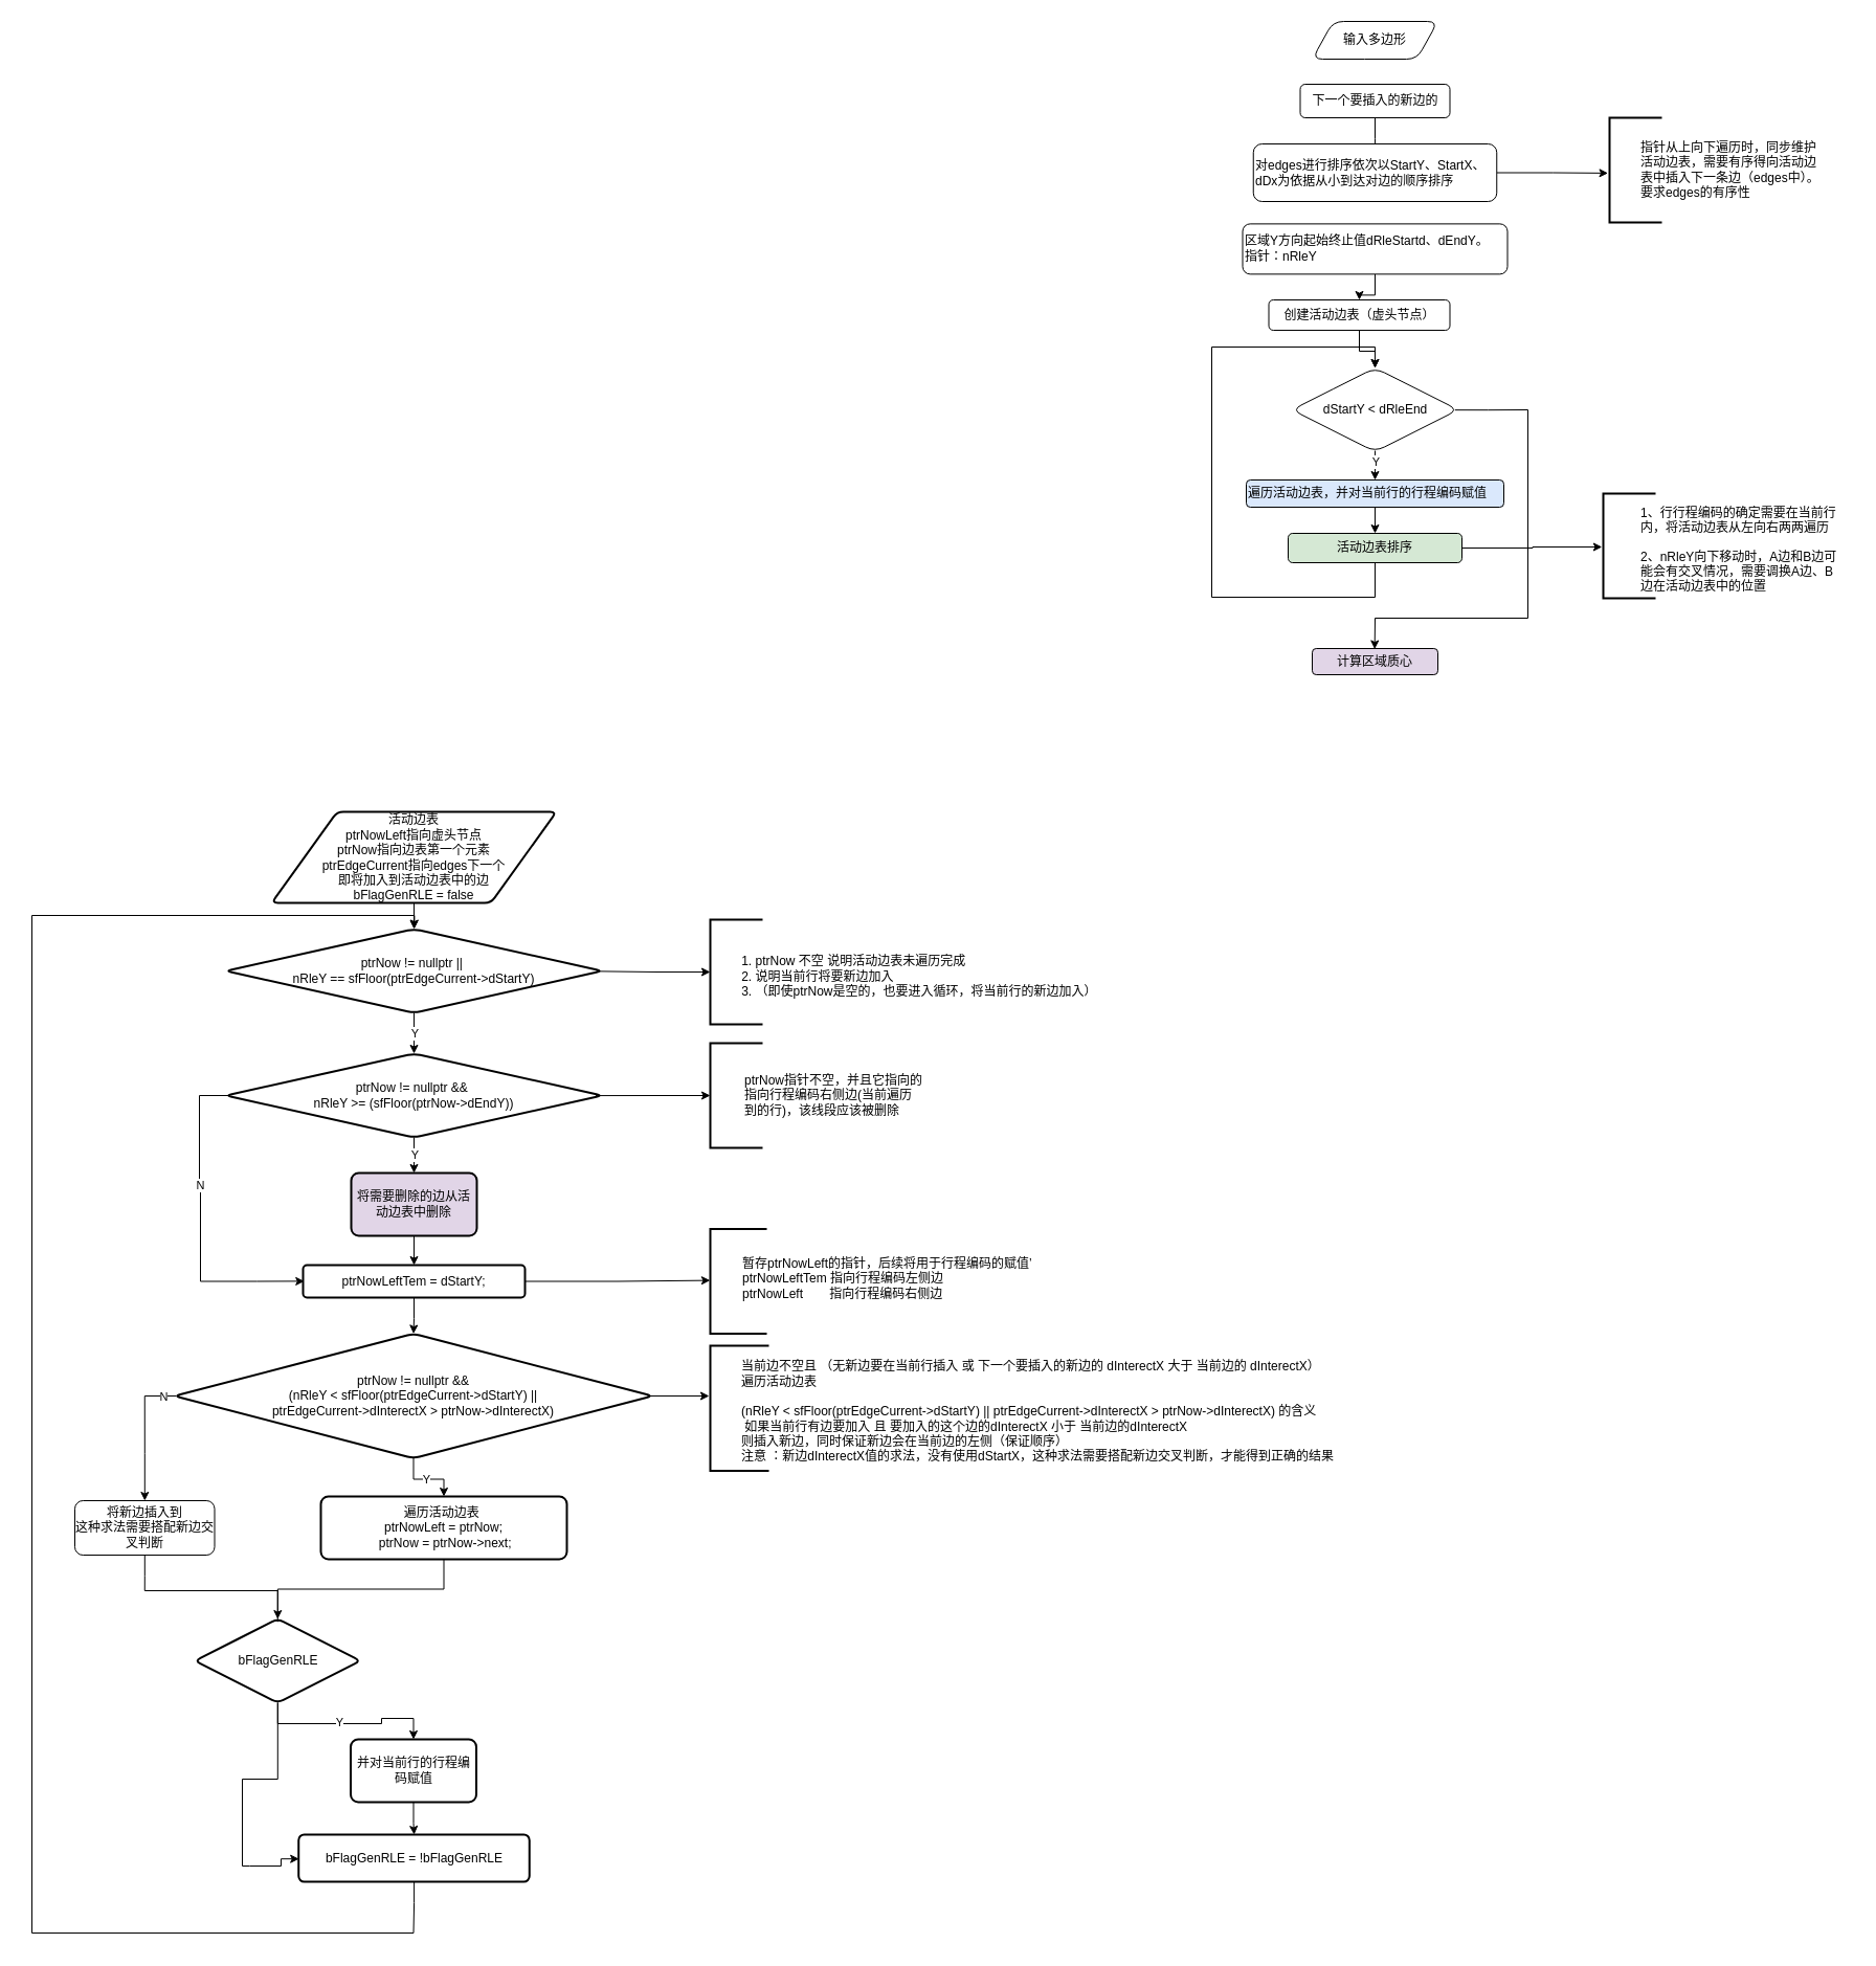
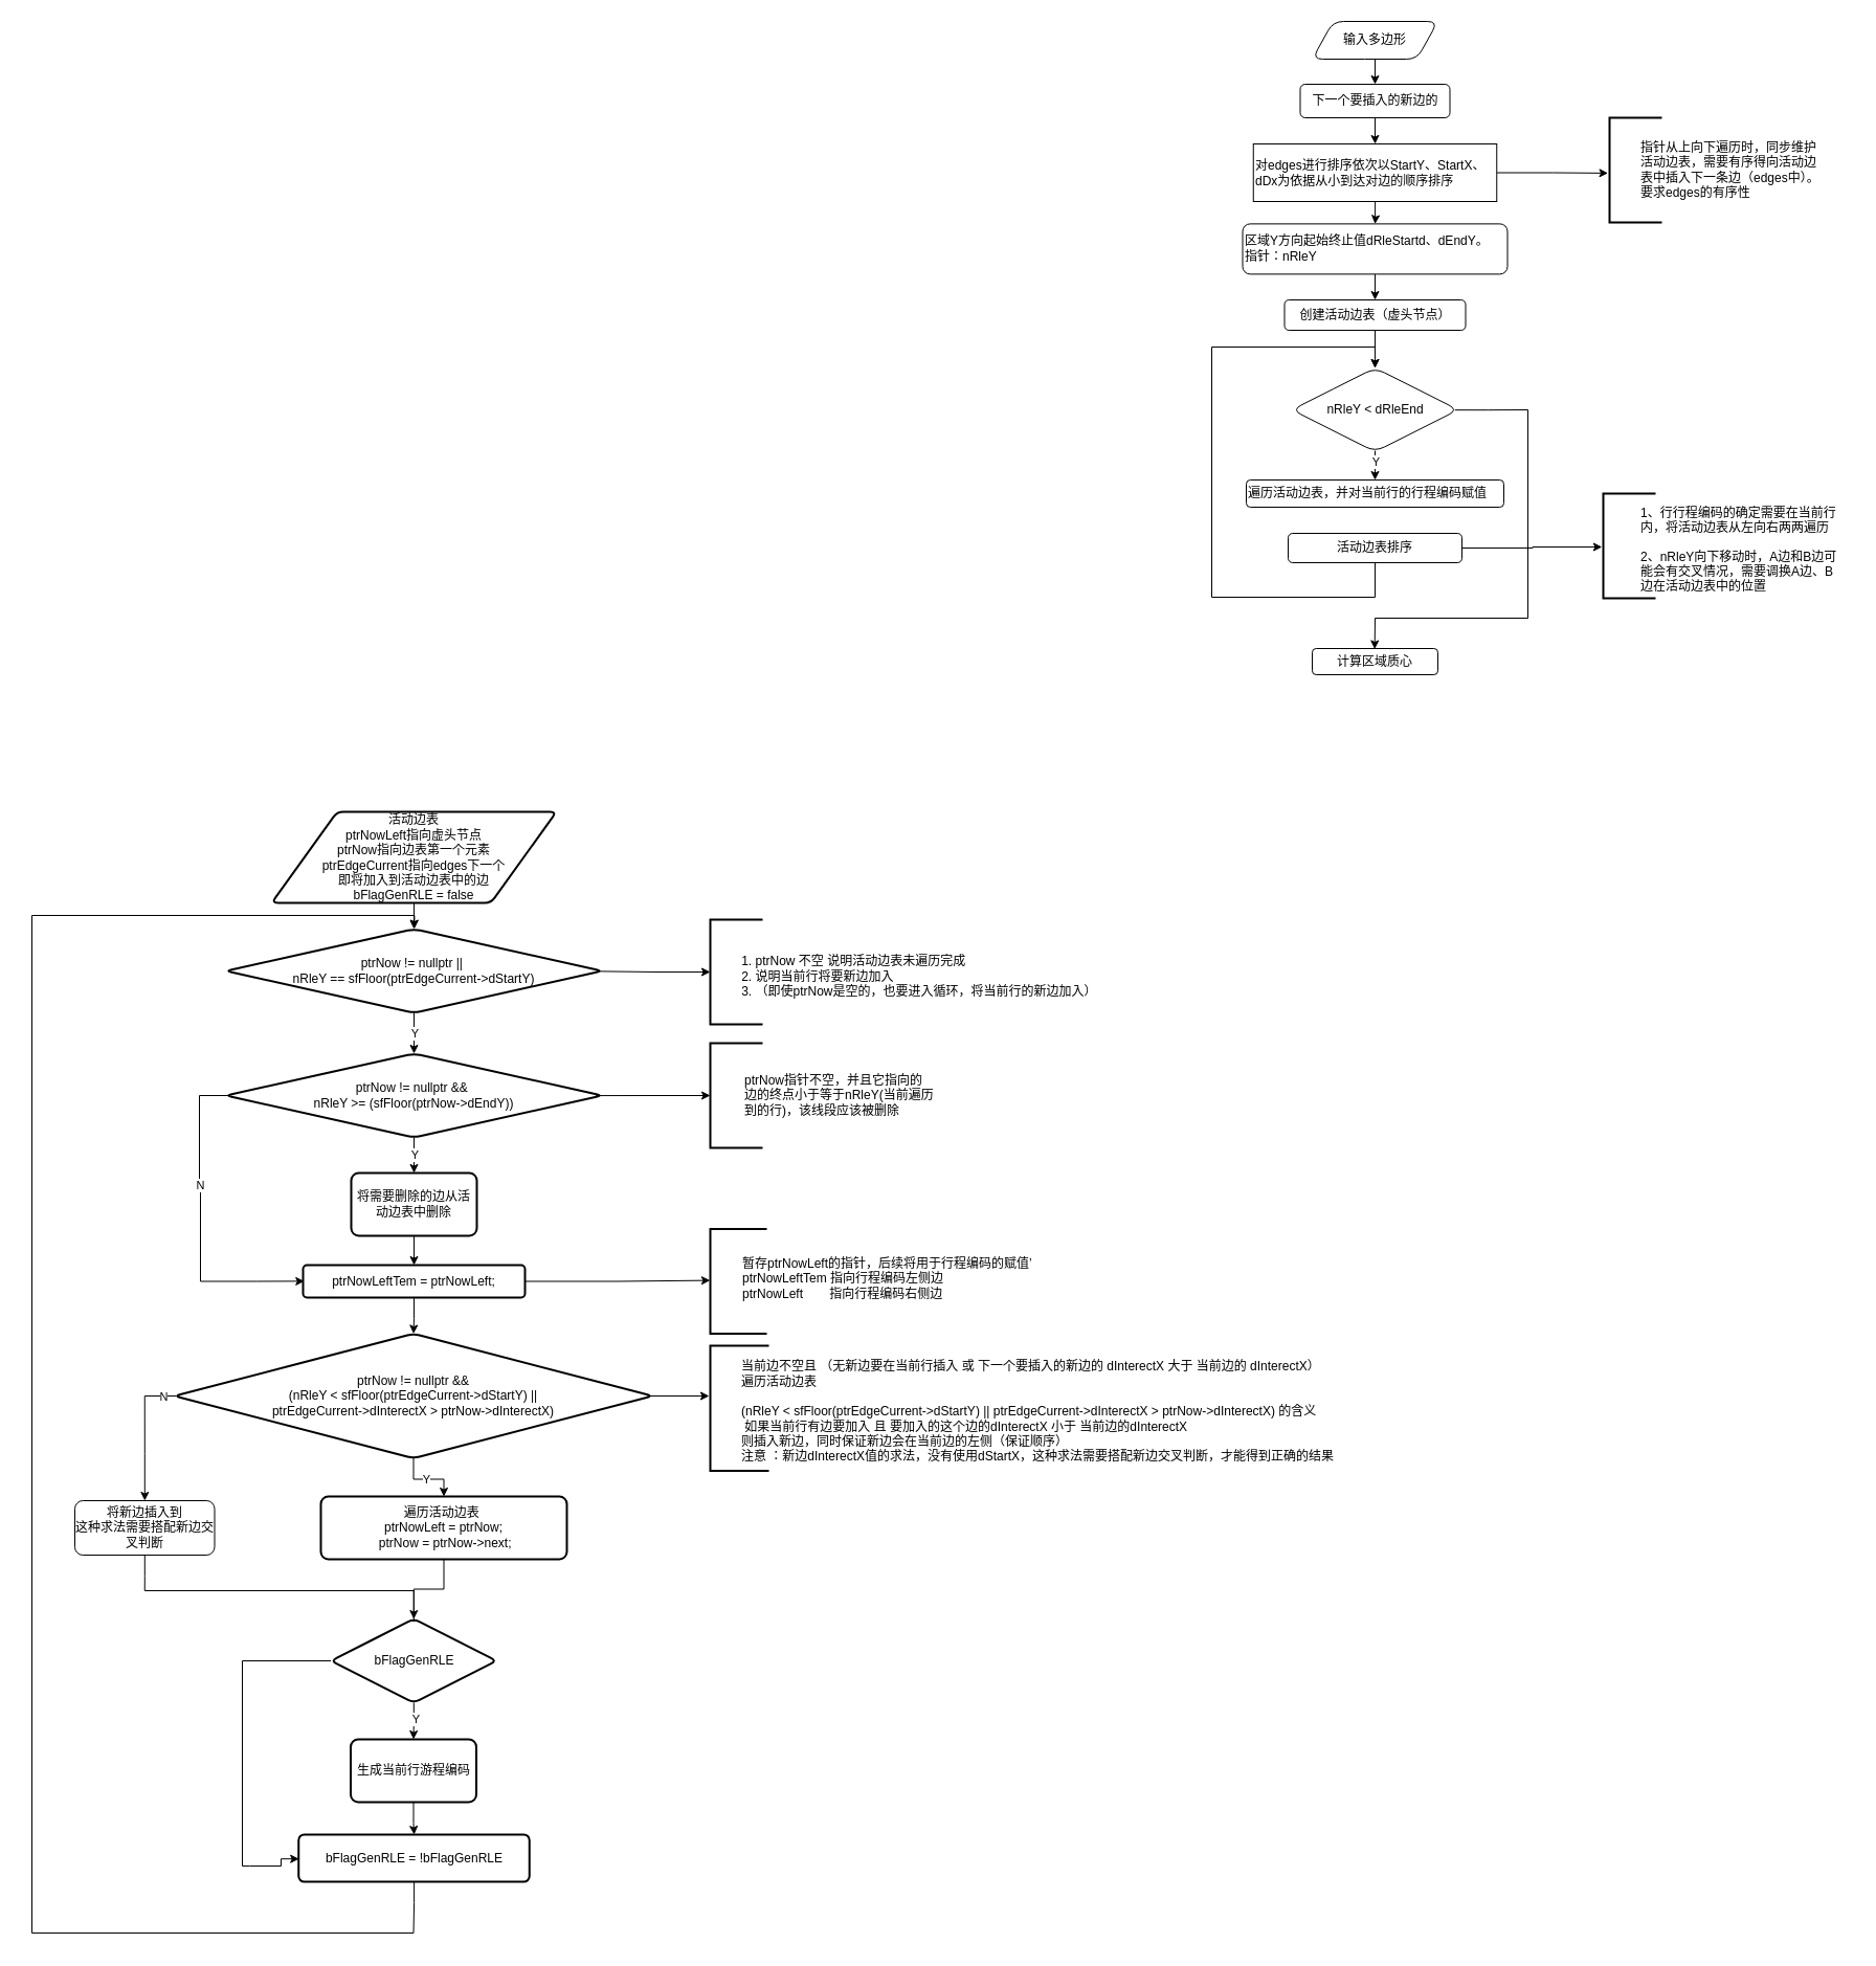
+ <mxCell id="70" value="" style="edgeStyle=orthogonalEdgeStyle;rounded=0;orthogonalLoop=1;jettySize=auto;html=1;endArrow=none;endFill=0;startArrow=classic;startFill=1;" edge="1" parent="68" source="71" target="91"><mxGeometry relative="1" as="geometry" /></mxCell>
- <mxCell id="69" value="" style="edgeStyle=orthogonalEdgeStyle;rounded=0;orthogonalLoop=1;jettySize=auto;html=1;labelBackgroundColor=none;fontColor=default;endArrow=none;" edge="1" parent="68" source="71" target="74"><mxGeometry relative="1" as="geometry" /></mxCell>
+ <mxCell id="69" value="" style="edgeStyle=orthogonalEdgeStyle;rounded=0;orthogonalLoop=1;jettySize=auto;html=1;labelBackgroundColor=none;fontColor=default;" edge="1" parent="68" source="71" target="74"><mxGeometry relative="1" as="geometry" /></mxCell>
- <mxCell id="74" value="对edges进行排序依次以StartY、StartX、dDx为依据从小到达对边的顺序排序" style="rounded=1;whiteSpace=wrap;html=1;fontSize=12;glass=0;strokeWidth=1;shadow=0;labelBackgroundColor=none;align=left;" vertex="1" parent="68"><mxGeometry x="49.75" y="117" width="232.5" height="55" as="geometry" /></mxCell>
+ <mxCell id="74" value="对edges进行排序依次以StartY、StartX、dDx为依据从小到达对边的顺序排序" style="whiteSpace=wrap;html=1;fontSize=12;glass=0;strokeWidth=1;shadow=0;labelBackgroundColor=none;align=left;rounded=0;" vertex="1" parent="68"><mxGeometry x="49.75" y="117" width="232.5" height="55" as="geometry" /></mxCell>
+ <mxCell id="72" value="" style="edgeStyle=orthogonalEdgeStyle;rounded=0;orthogonalLoop=1;jettySize=auto;html=1;" edge="1" parent="68" source="74" target="76"><mxGeometry relative="1" as="geometry" /></mxCell>
- <mxCell id="78" value="&lt;div style=&quot;&quot;&gt;&lt;span style=&quot;background-color: initial;&quot;&gt;创建活动边表（虚头节点）&lt;/span&gt;&lt;/div&gt;" style="whiteSpace=wrap;html=1;align=center;rounded=1;glass=0;strokeWidth=1;shadow=0;labelBackgroundColor=none;" vertex="1" parent="68"><mxGeometry x="64.5" y="266" width="173" height="29" as="geometry" /></mxCell>
+ <mxCell id="78" value="&lt;div style=&quot;&quot;&gt;&lt;span style=&quot;background-color: initial;&quot;&gt;创建活动边表（虚头节点）&lt;/span&gt;&lt;/div&gt;" style="whiteSpace=wrap;html=1;align=center;rounded=1;glass=0;strokeWidth=1;shadow=0;labelBackgroundColor=none;" vertex="1" parent="68"><mxGeometry x="79.5" y="266" width="173" height="29" as="geometry" /></mxCell>
- <mxCell id="82" value="dStartY &amp;lt; dRleEnd" style="rhombus;whiteSpace=wrap;html=1;align=center;rounded=1;glass=0;strokeWidth=1;shadow=0;labelBackgroundColor=none;" vertex="1" parent="68"><mxGeometry x="86.5" y="331" width="159" height="80" as="geometry" /></mxCell>
+ <mxCell id="82" value="nRleY &amp;lt; dRleEnd" style="rhombus;whiteSpace=wrap;html=1;align=center;rounded=1;glass=0;strokeWidth=1;shadow=0;labelBackgroundColor=none;" vertex="1" parent="68"><mxGeometry x="86.5" y="331" width="159" height="80" as="geometry" /></mxCell>
- <mxCell id="84" value="遍历活动边表，并对当前行的行程编码赋值" style="whiteSpace=wrap;html=1;rounded=1;glass=0;strokeWidth=1;shadow=0;align=left;labelBackgroundColor=none;fillColor=#dae8fc;" vertex="1" parent="68"><mxGeometry x="43" y="438" width="246" height="26" as="geometry" /></mxCell>
+ <mxCell id="84" value="遍历活动边表，并对当前行的行程编码赋值" style="whiteSpace=wrap;html=1;rounded=1;glass=0;strokeWidth=1;shadow=0;align=left;labelBackgroundColor=none;" vertex="1" parent="68"><mxGeometry x="43" y="438" width="246" height="26" as="geometry" /></mxCell>
- <mxCell id="83" value="" style="edgeStyle=orthogonalEdgeStyle;rounded=0;orthogonalLoop=1;jettySize=auto;html=1;labelBackgroundColor=none;fontColor=default;" edge="1" parent="68" source="84" target="87"><mxGeometry relative="1" as="geometry" /></mxCell>
- <mxCell id="87" value="活动边表排序" style="whiteSpace=wrap;html=1;align=center;rounded=1;glass=0;strokeWidth=1;shadow=0;labelBackgroundColor=none;fillColor=#d5e8d4;" vertex="1" parent="68"><mxGeometry x="83" y="489" width="166" height="28" as="geometry" /></mxCell>
+ <mxCell id="87" value="活动边表排序" style="whiteSpace=wrap;html=1;align=center;rounded=1;glass=0;strokeWidth=1;shadow=0;labelBackgroundColor=none;" vertex="1" parent="68"><mxGeometry x="83" y="489" width="166" height="28" as="geometry" /></mxCell>
- <mxCell id="102" value="计算区域质心" style="rounded=1;whiteSpace=wrap;html=1;fillColor=#e1d5e7;" vertex="1" parent="68"><mxGeometry x="106" y="599" width="120" height="25" as="geometry" /></mxCell>
+ <mxCell id="102" value="计算区域质心" style="rounded=1;whiteSpace=wrap;html=1;" vertex="1" parent="68"><mxGeometry x="106" y="599" width="120" height="25" as="geometry" /></mxCell>
- <mxCell id="30" value="&lt;span style=&quot;background-color: initial;&quot;&gt;ptrNow指针不空，并且它指向的&lt;/span&gt;&lt;div&gt;&lt;span style=&quot;background-color: initial;&quot;&gt;指向行程编码右侧边(当前遍历&lt;/span&gt;&lt;/div&gt;&lt;div&gt;&lt;span style=&quot;background-color: initial;&quot;&gt;到的行)，该线段应该被删除&lt;/span&gt;&lt;/div&gt;" style="text;html=1;align=left;verticalAlign=middle;resizable=0;points=[];autosize=1;strokeColor=none;fillColor=none;" vertex="1" parent="28"><mxGeometry x="31" y="22.5" width="199" height="55" as="geometry" /></mxCell>
+ <mxCell id="30" value="&lt;span style=&quot;background-color: initial;&quot;&gt;ptrNow指针不空，并且它指向的&lt;/span&gt;&lt;div&gt;&lt;span style=&quot;background-color: initial;&quot;&gt;边的终点小于等于nRleY(当前遍历&lt;/span&gt;&lt;/div&gt;&lt;div&gt;&lt;span style=&quot;background-color: initial;&quot;&gt;到的行)，该线段应该被删除&lt;/span&gt;&lt;/div&gt;" style="text;html=1;align=left;verticalAlign=middle;resizable=0;points=[];autosize=1;strokeColor=none;fillColor=none;" vertex="1" parent="28"><mxGeometry x="31" y="22.5" width="199" height="55" as="geometry" /></mxCell>
- <mxCell id="19" value="将需要删除的边从活动边表中删除" style="whiteSpace=wrap;html=1;sketch=0;pointerEvents=1;resizable=0;strokeWidth=2;rounded=1;arcSize=12;fillColor=#e1d5e7;" vertex="1" parent="2"><mxGeometry x="315" y="363" width="120" height="60" as="geometry" /></mxCell>
+ <mxCell id="19" value="将需要删除的边从活动边表中删除" style="whiteSpace=wrap;html=1;sketch=0;pointerEvents=1;resizable=0;strokeWidth=2;rounded=1;arcSize=12;" vertex="1" parent="2"><mxGeometry x="315" y="363" width="120" height="60" as="geometry" /></mxCell>
- <mxCell id="15" value="ptrNowLeftTem = dStartY;" style="whiteSpace=wrap;html=1;strokeWidth=2;rounded=1;arcSize=12;" vertex="1" parent="2"><mxGeometry x="269" y="451" width="212" height="31" as="geometry" /></mxCell>
+ <mxCell id="15" value="ptrNowLeftTem = ptrNowLeft;" style="whiteSpace=wrap;html=1;strokeWidth=2;rounded=1;arcSize=12;" vertex="1" parent="2"><mxGeometry x="269" y="451" width="212" height="31" as="geometry" /></mxCell>
- <mxCell id="44" value="bFlagGenRLE" style="rhombus;whiteSpace=wrap;html=1;strokeWidth=2;rounded=1;arcSize=12;" vertex="1" parent="2"><mxGeometry x="165.5" y="789" width="158.5" height="80" as="geometry" /></mxCell>
+ <mxCell id="44" value="bFlagGenRLE" style="rhombus;whiteSpace=wrap;html=1;strokeWidth=2;rounded=1;arcSize=12;" vertex="1" parent="2"><mxGeometry x="295.5" y="789" width="158.5" height="80" as="geometry" /></mxCell>
- <mxCell id="52" value="并对当前行的行程编码赋值" style="whiteSpace=wrap;html=1;strokeWidth=2;rounded=1;arcSize=12;" vertex="1" parent="2"><mxGeometry x="314.5" y="904" width="120" height="60" as="geometry" /></mxCell>
+ <mxCell id="52" value="生成当前行游程编码" style="whiteSpace=wrap;html=1;strokeWidth=2;rounded=1;arcSize=12;" vertex="1" parent="2"><mxGeometry x="314.5" y="904" width="120" height="60" as="geometry" /></mxCell>
